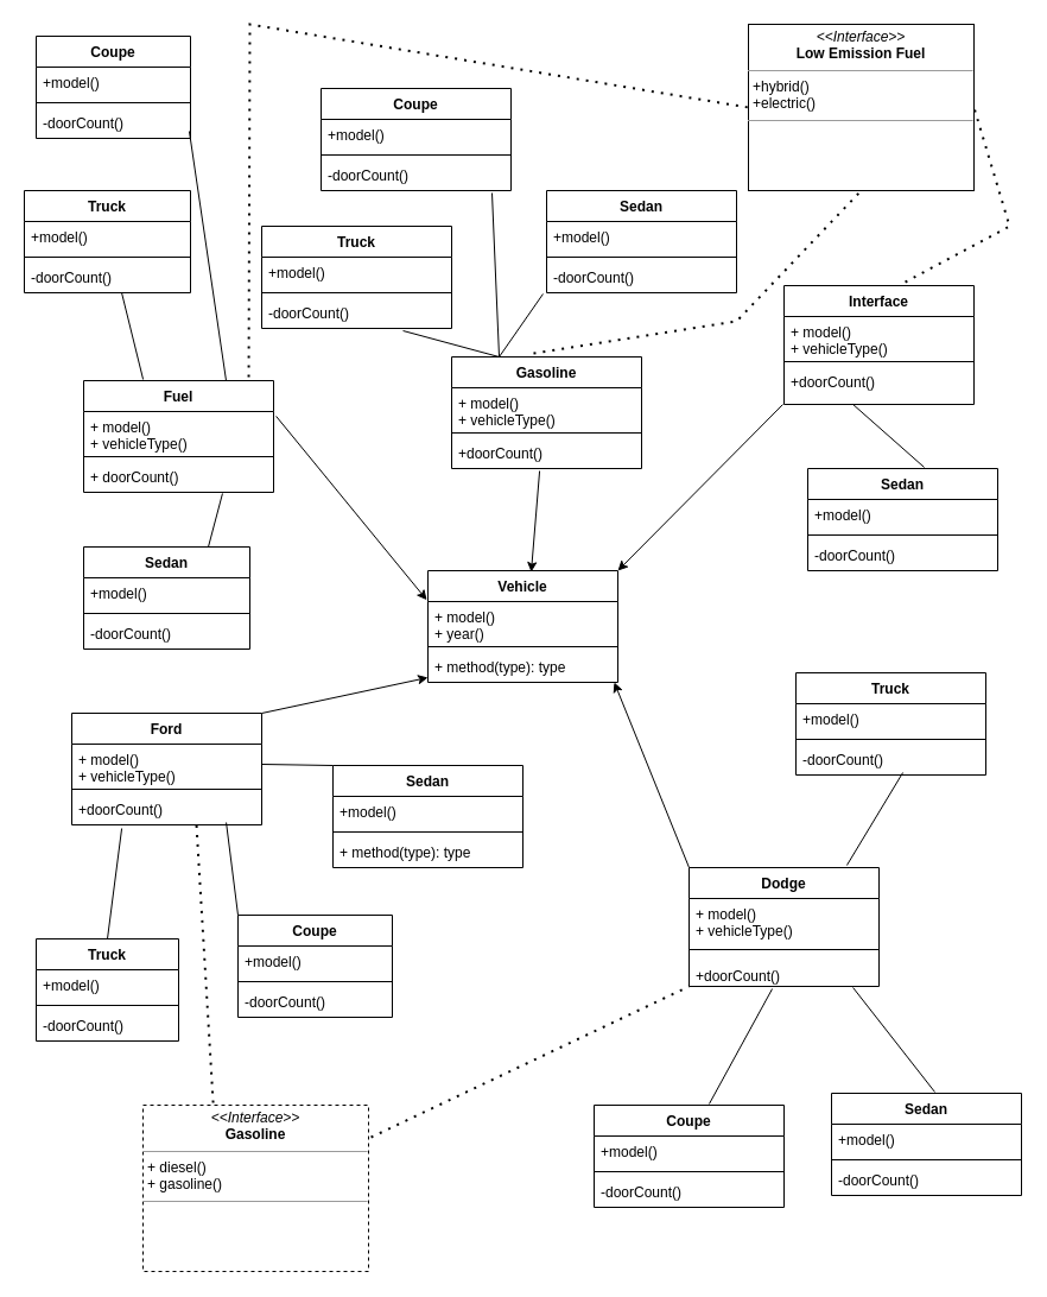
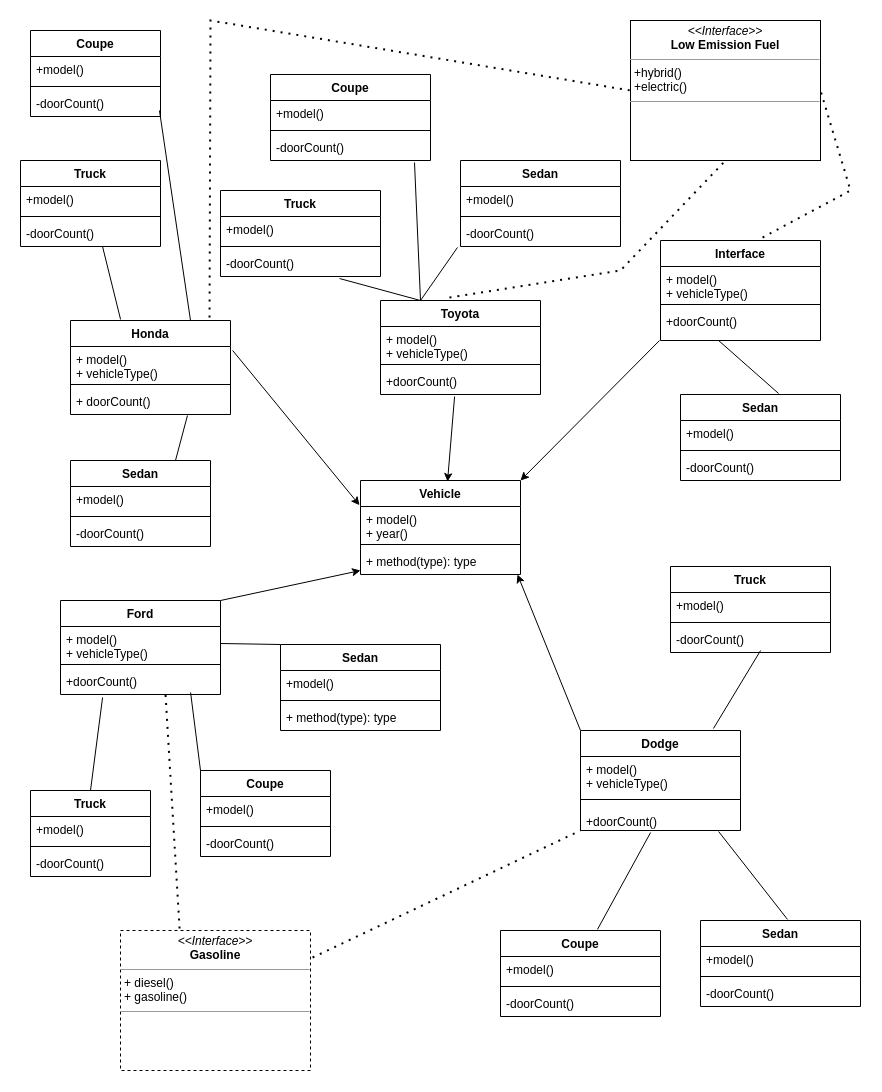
- <mxCell id="19" value="Gasoline" style="swimlane;fontStyle=1;align=center;verticalAlign=top;childLayout=stackLayout;horizontal=1;startSize=26;horizontalStack=0;resizeParent=1;resizeParentMax=0;resizeLast=0;collapsible=1;marginBottom=0;whiteSpace=wrap;html=1;" vertex="1" parent="1"><mxGeometry x="380" y="300" width="160" height="94" as="geometry" /></mxCell>
+ <mxCell id="19" value="Toyota" style="swimlane;fontStyle=1;align=center;verticalAlign=top;childLayout=stackLayout;horizontal=1;startSize=26;horizontalStack=0;resizeParent=1;resizeParentMax=0;resizeLast=0;collapsible=1;marginBottom=0;whiteSpace=wrap;html=1;" vertex="1" parent="1"><mxGeometry x="380" y="300" width="160" height="94" as="geometry" /></mxCell>
- <mxCell id="11" value="Fuel" style="swimlane;fontStyle=1;align=center;verticalAlign=top;childLayout=stackLayout;horizontal=1;startSize=26;horizontalStack=0;resizeParent=1;resizeParentMax=0;resizeLast=0;collapsible=1;marginBottom=0;whiteSpace=wrap;html=1;" vertex="1" parent="1"><mxGeometry x="70" y="320" width="160" height="94" as="geometry" /></mxCell>
+ <mxCell id="11" value="Honda" style="swimlane;fontStyle=1;align=center;verticalAlign=top;childLayout=stackLayout;horizontal=1;startSize=26;horizontalStack=0;resizeParent=1;resizeParentMax=0;resizeLast=0;collapsible=1;marginBottom=0;whiteSpace=wrap;html=1;" vertex="1" parent="1"><mxGeometry x="70" y="320" width="160" height="94" as="geometry" /></mxCell>
